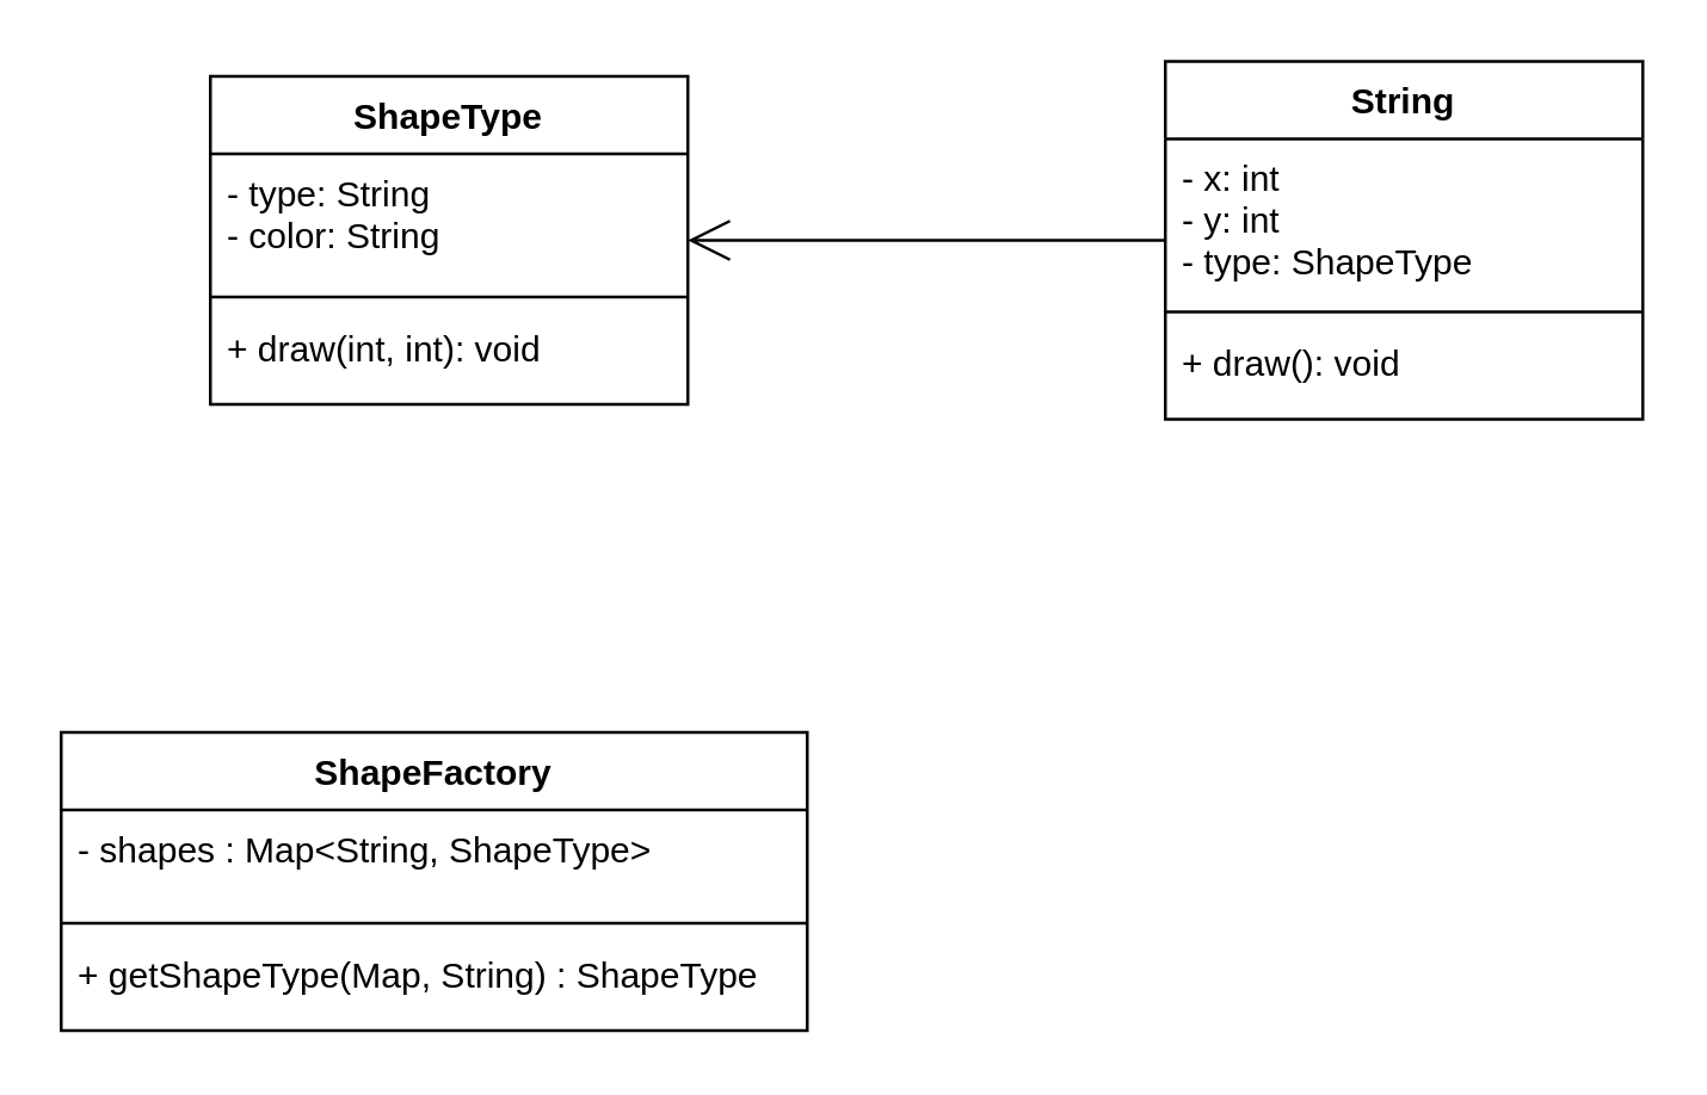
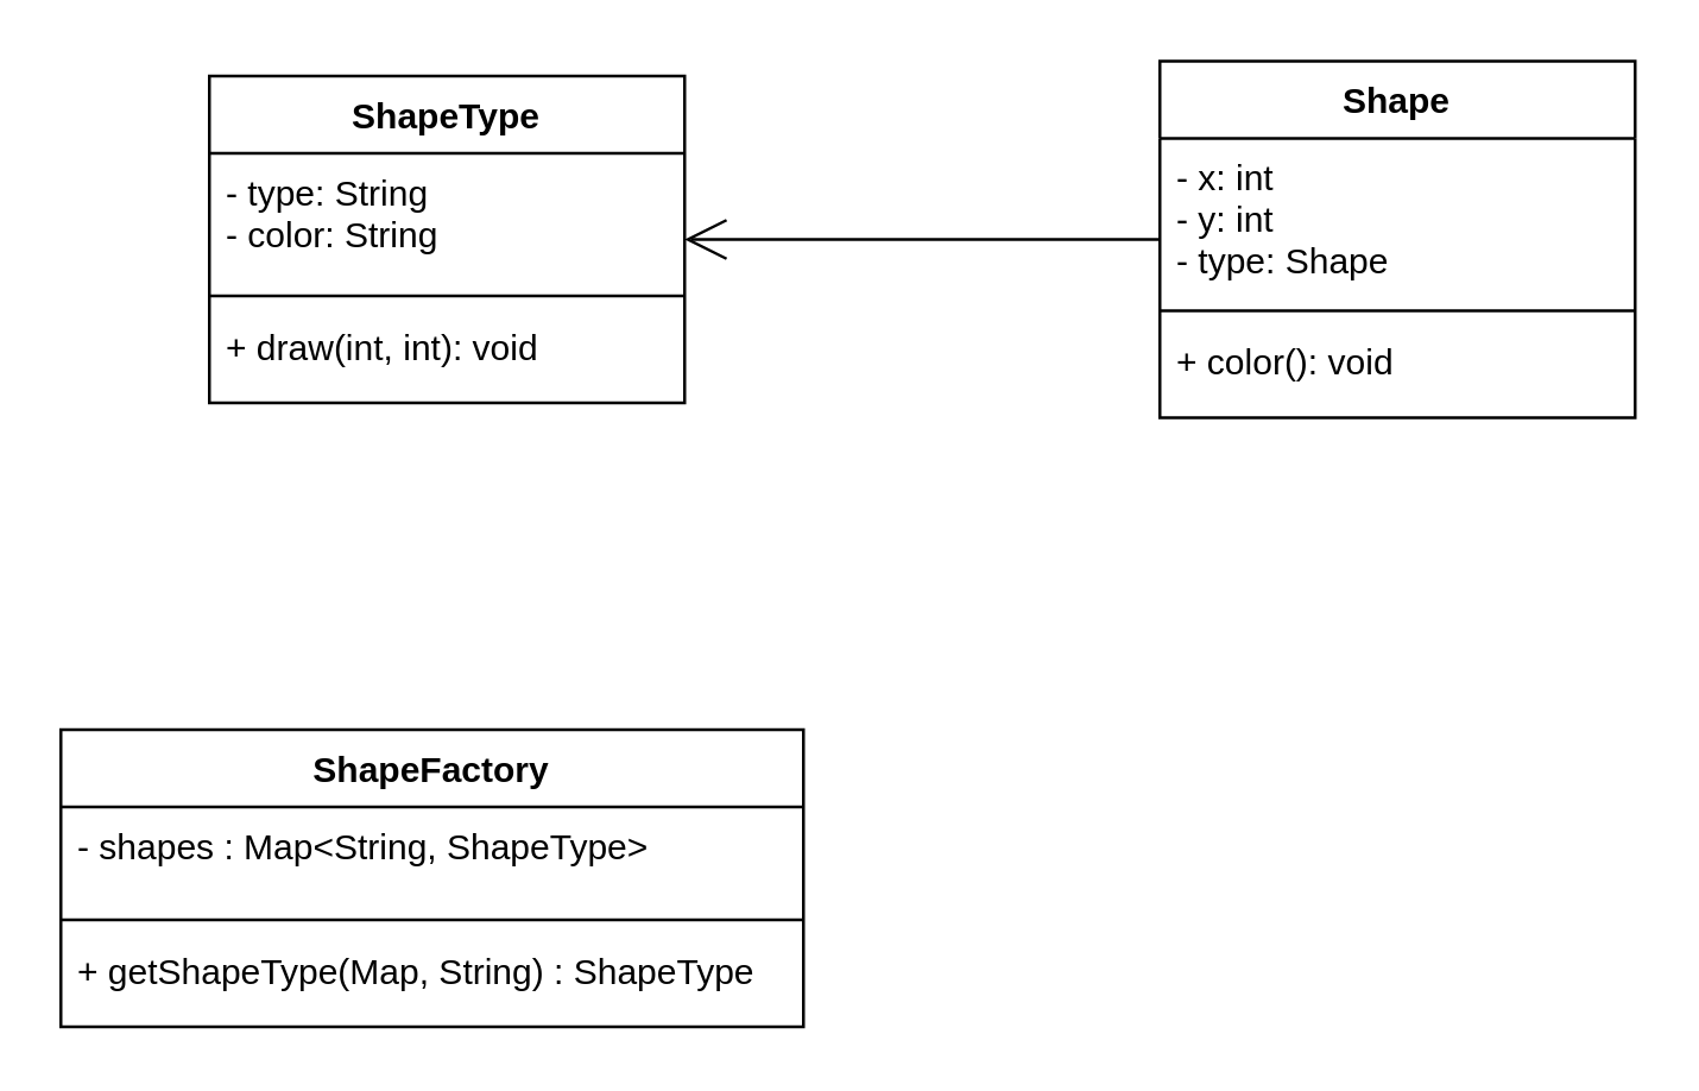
- <mxCell id="6" value="String" style="swimlane;fontStyle=1;align=center;verticalAlign=top;childLayout=stackLayout;horizontal=1;startSize=26;horizontalStack=0;resizeParent=1;resizeParentMax=0;resizeLast=0;collapsible=1;marginBottom=0;" vertex="1" parent="1"><mxGeometry x="390" y="20" width="160" height="120" as="geometry" /></mxCell>
+ <mxCell id="6" value="Shape" style="swimlane;fontStyle=1;align=center;verticalAlign=top;childLayout=stackLayout;horizontal=1;startSize=26;horizontalStack=0;resizeParent=1;resizeParentMax=0;resizeLast=0;collapsible=1;marginBottom=0;" vertex="1" parent="1"><mxGeometry x="390" y="20" width="160" height="120" as="geometry" /></mxCell>
- <mxCell id="7" value="- x: int&#10;- y: int&#10;- type: ShapeType&#10;" style="text;strokeColor=none;fillColor=none;align=left;verticalAlign=top;spacingLeft=4;spacingRight=4;overflow=hidden;rotatable=0;points=[[0,0.5],[1,0.5]];portConstraint=eastwest;" vertex="1" parent="6"><mxGeometry y="26" width="160" height="54" as="geometry" /></mxCell>
+ <mxCell id="7" value="- x: int&#10;- y: int&#10;- type: Shape&#10;" style="text;strokeColor=none;fillColor=none;align=left;verticalAlign=top;spacingLeft=4;spacingRight=4;overflow=hidden;rotatable=0;points=[[0,0.5],[1,0.5]];portConstraint=eastwest;" vertex="1" parent="6"><mxGeometry y="26" width="160" height="54" as="geometry" /></mxCell>
- <mxCell id="9" value="+ draw(): void" style="text;strokeColor=none;fillColor=none;align=left;verticalAlign=top;spacingLeft=4;spacingRight=4;overflow=hidden;rotatable=0;points=[[0,0.5],[1,0.5]];portConstraint=eastwest;" vertex="1" parent="6"><mxGeometry y="88" width="160" height="32" as="geometry" /></mxCell>
+ <mxCell id="9" value="+ color(): void" style="text;strokeColor=none;fillColor=none;align=left;verticalAlign=top;spacingLeft=4;spacingRight=4;overflow=hidden;rotatable=0;points=[[0,0.5],[1,0.5]];portConstraint=eastwest;" vertex="1" parent="6"><mxGeometry y="88" width="160" height="32" as="geometry" /></mxCell>
